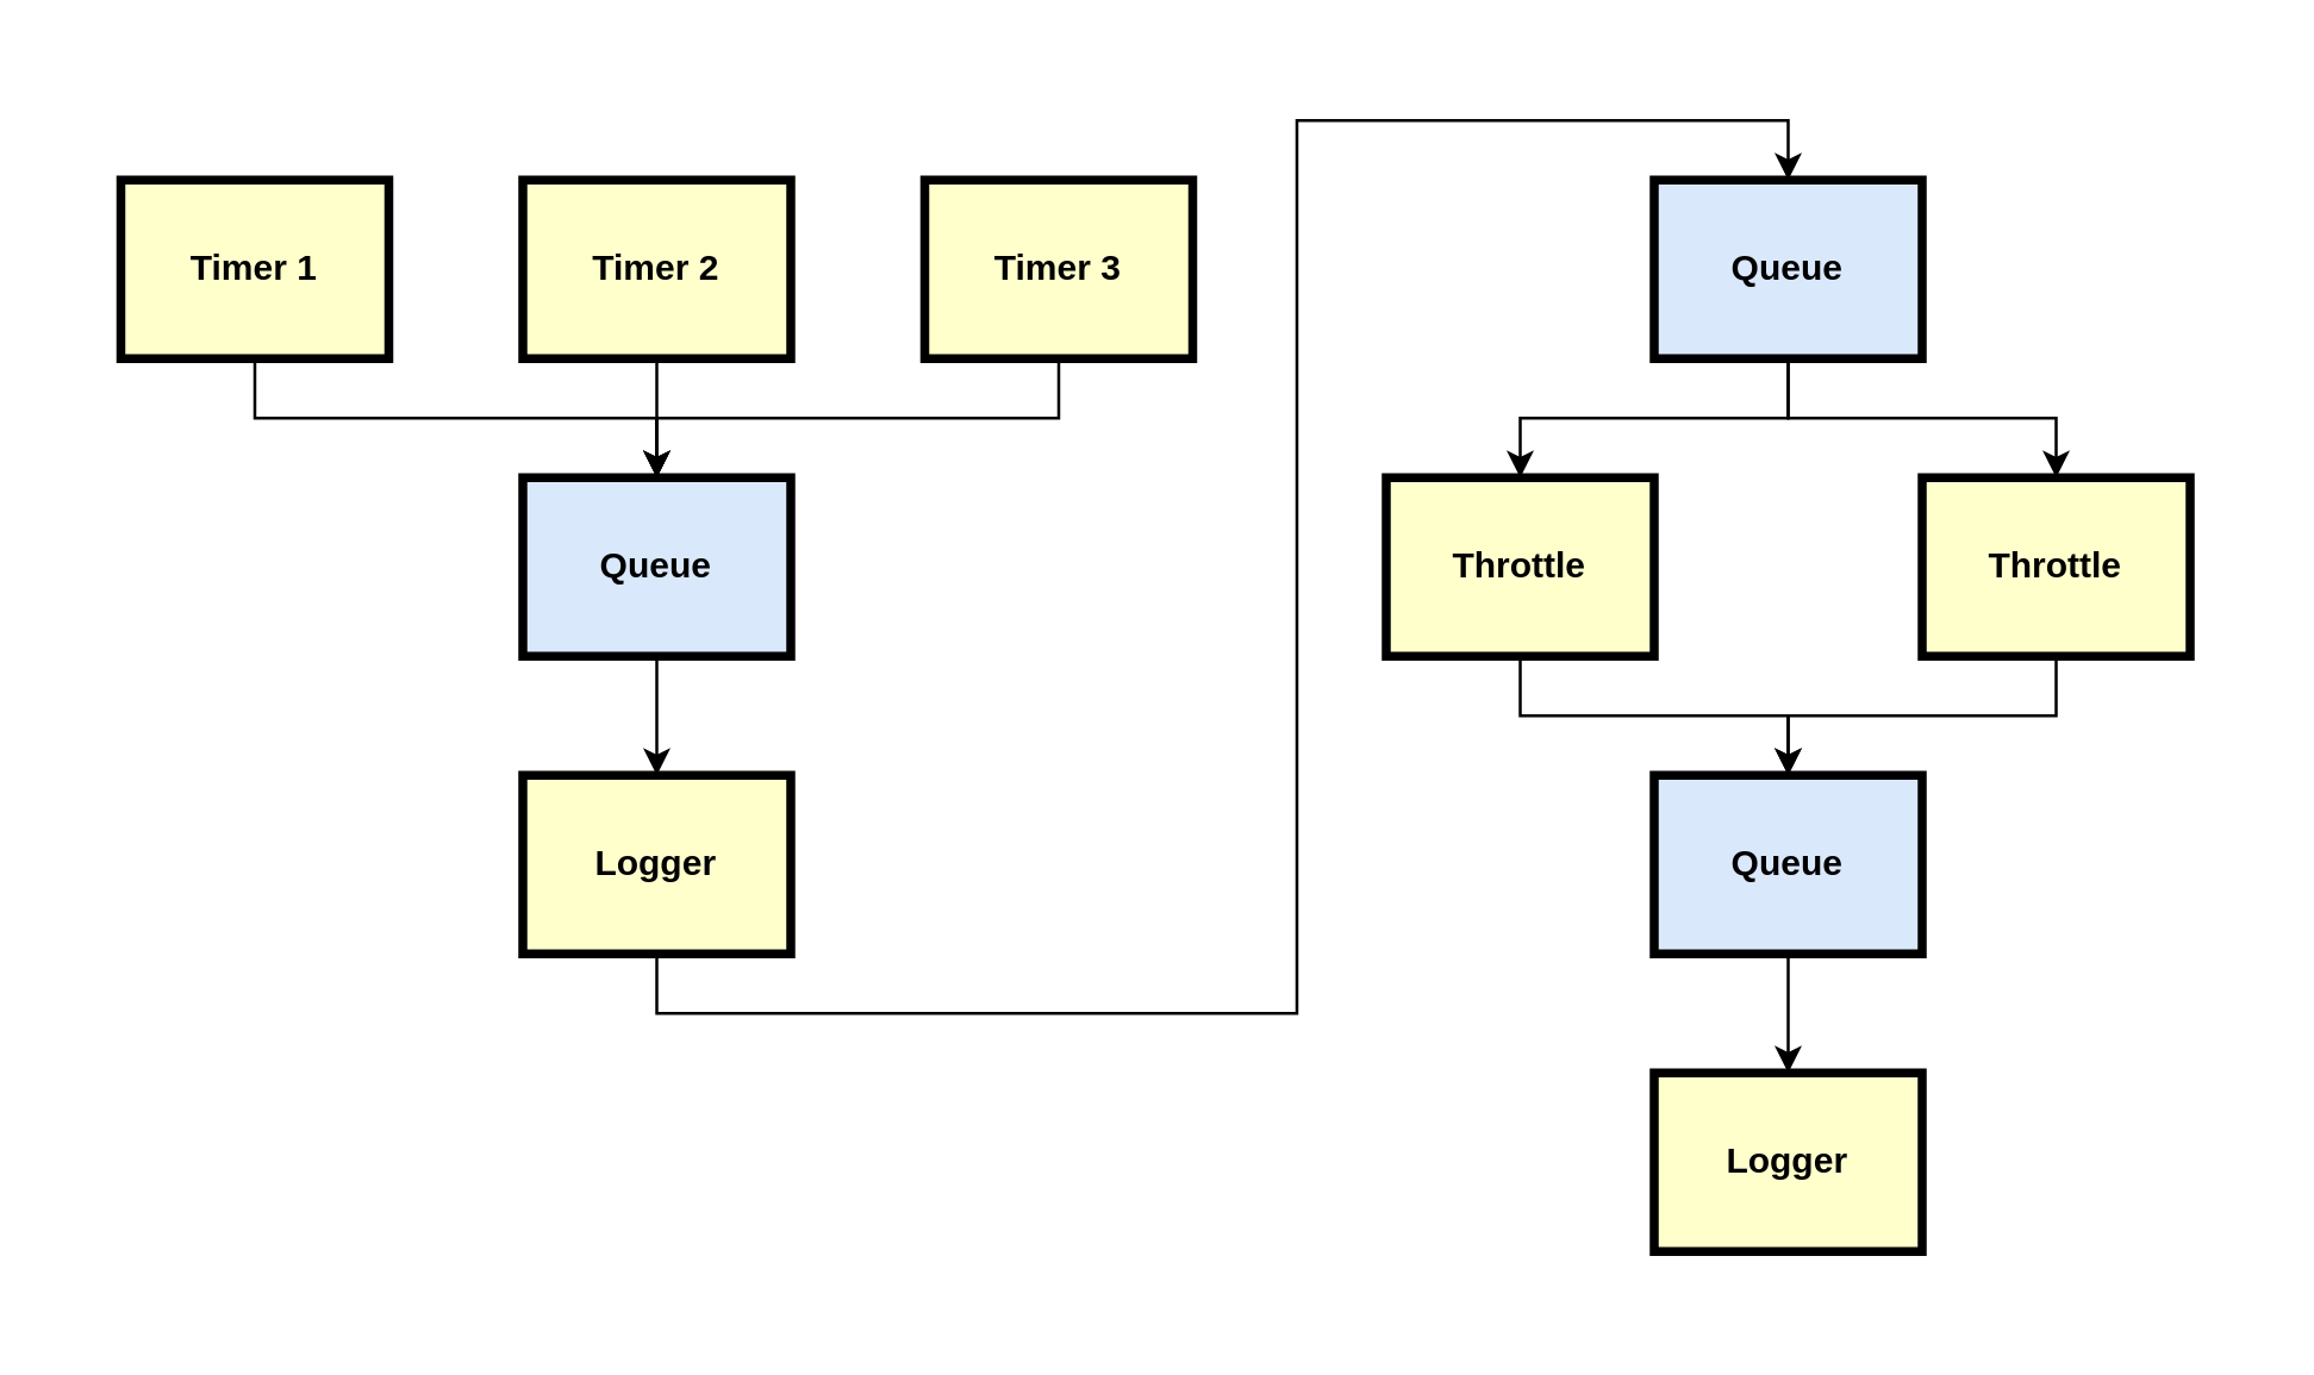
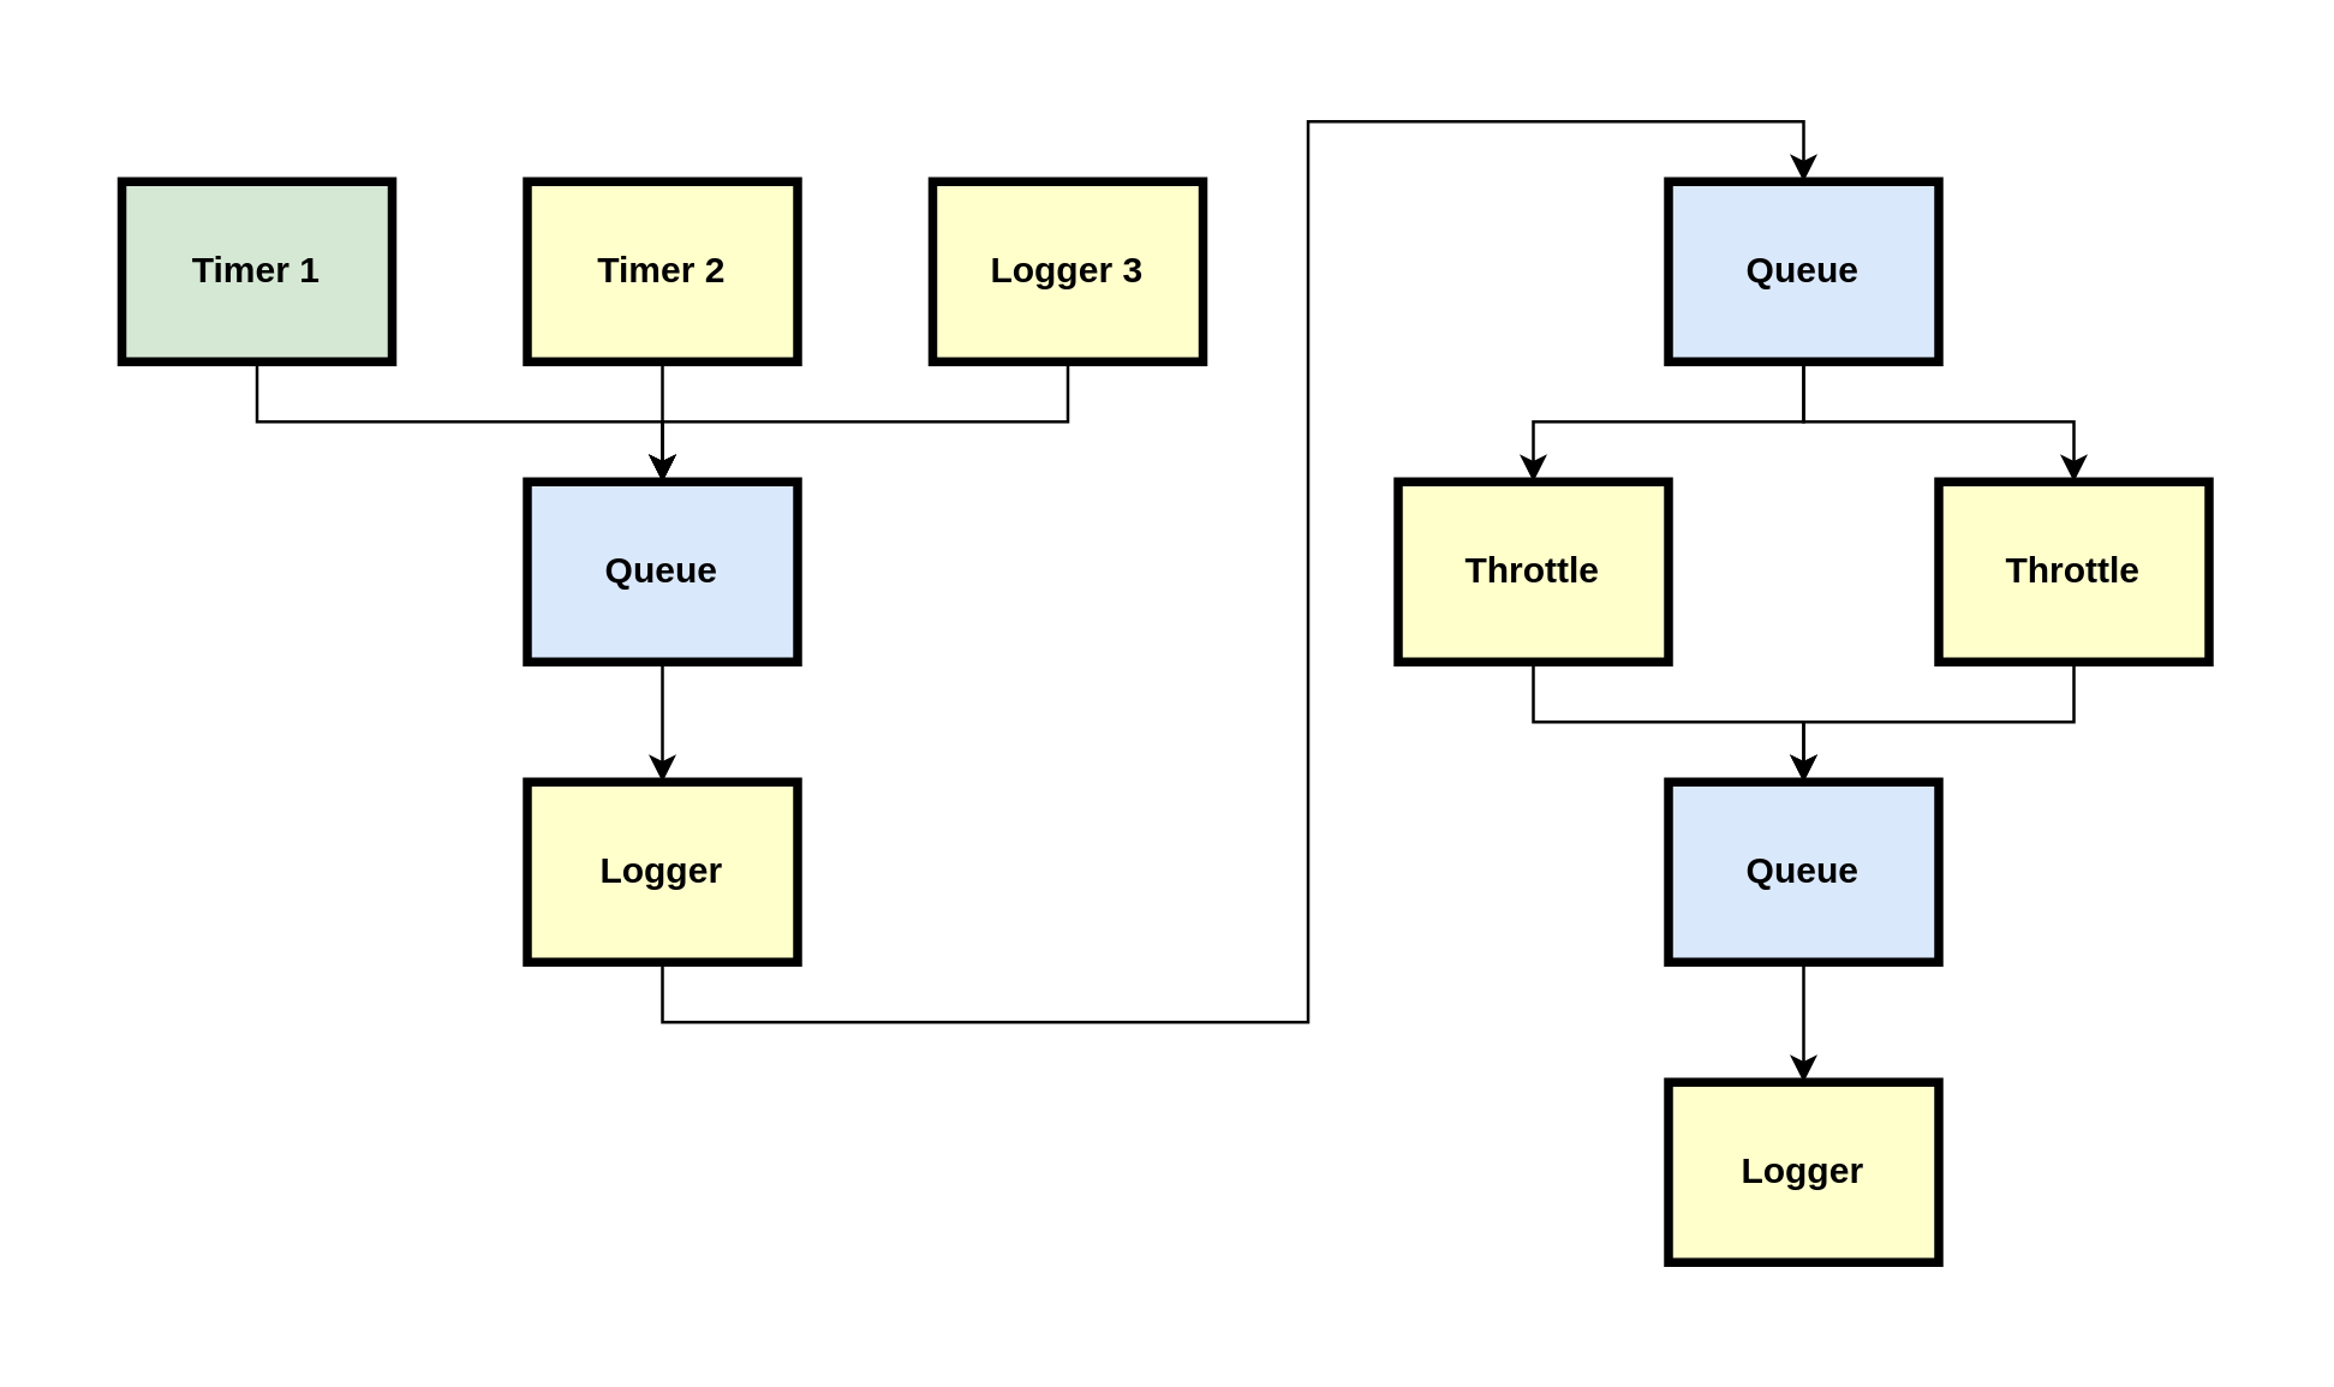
- <mxCell id="3" value="Timer 1" style="whiteSpace=wrap;align=center;verticalAlign=middle;fontStyle=1;strokeWidth=3;fillColor=#FFFFCC" parent="1" vertex="1"><mxGeometry x="40" y="60" width="90" height="60" as="geometry" /></mxCell>
+ <mxCell id="3" value="Timer 1" style="whiteSpace=wrap;align=center;verticalAlign=middle;fontStyle=1;strokeWidth=3;fillColor=#d5e8d4;" parent="1" vertex="1"><mxGeometry x="40" y="60" width="90" height="60" as="geometry" /></mxCell>
- <mxCell id="7" value="Timer 3" style="whiteSpace=wrap;align=center;verticalAlign=middle;fontStyle=1;strokeWidth=3;fillColor=#FFFFCC" vertex="1" parent="1"><mxGeometry x="310" y="60" width="90" height="60" as="geometry" /></mxCell>
+ <mxCell id="7" value="Logger 3" style="whiteSpace=wrap;align=center;verticalAlign=middle;fontStyle=1;strokeWidth=3;fillColor=#FFFFCC" vertex="1" parent="1"><mxGeometry x="310" y="60" width="90" height="60" as="geometry" /></mxCell>
